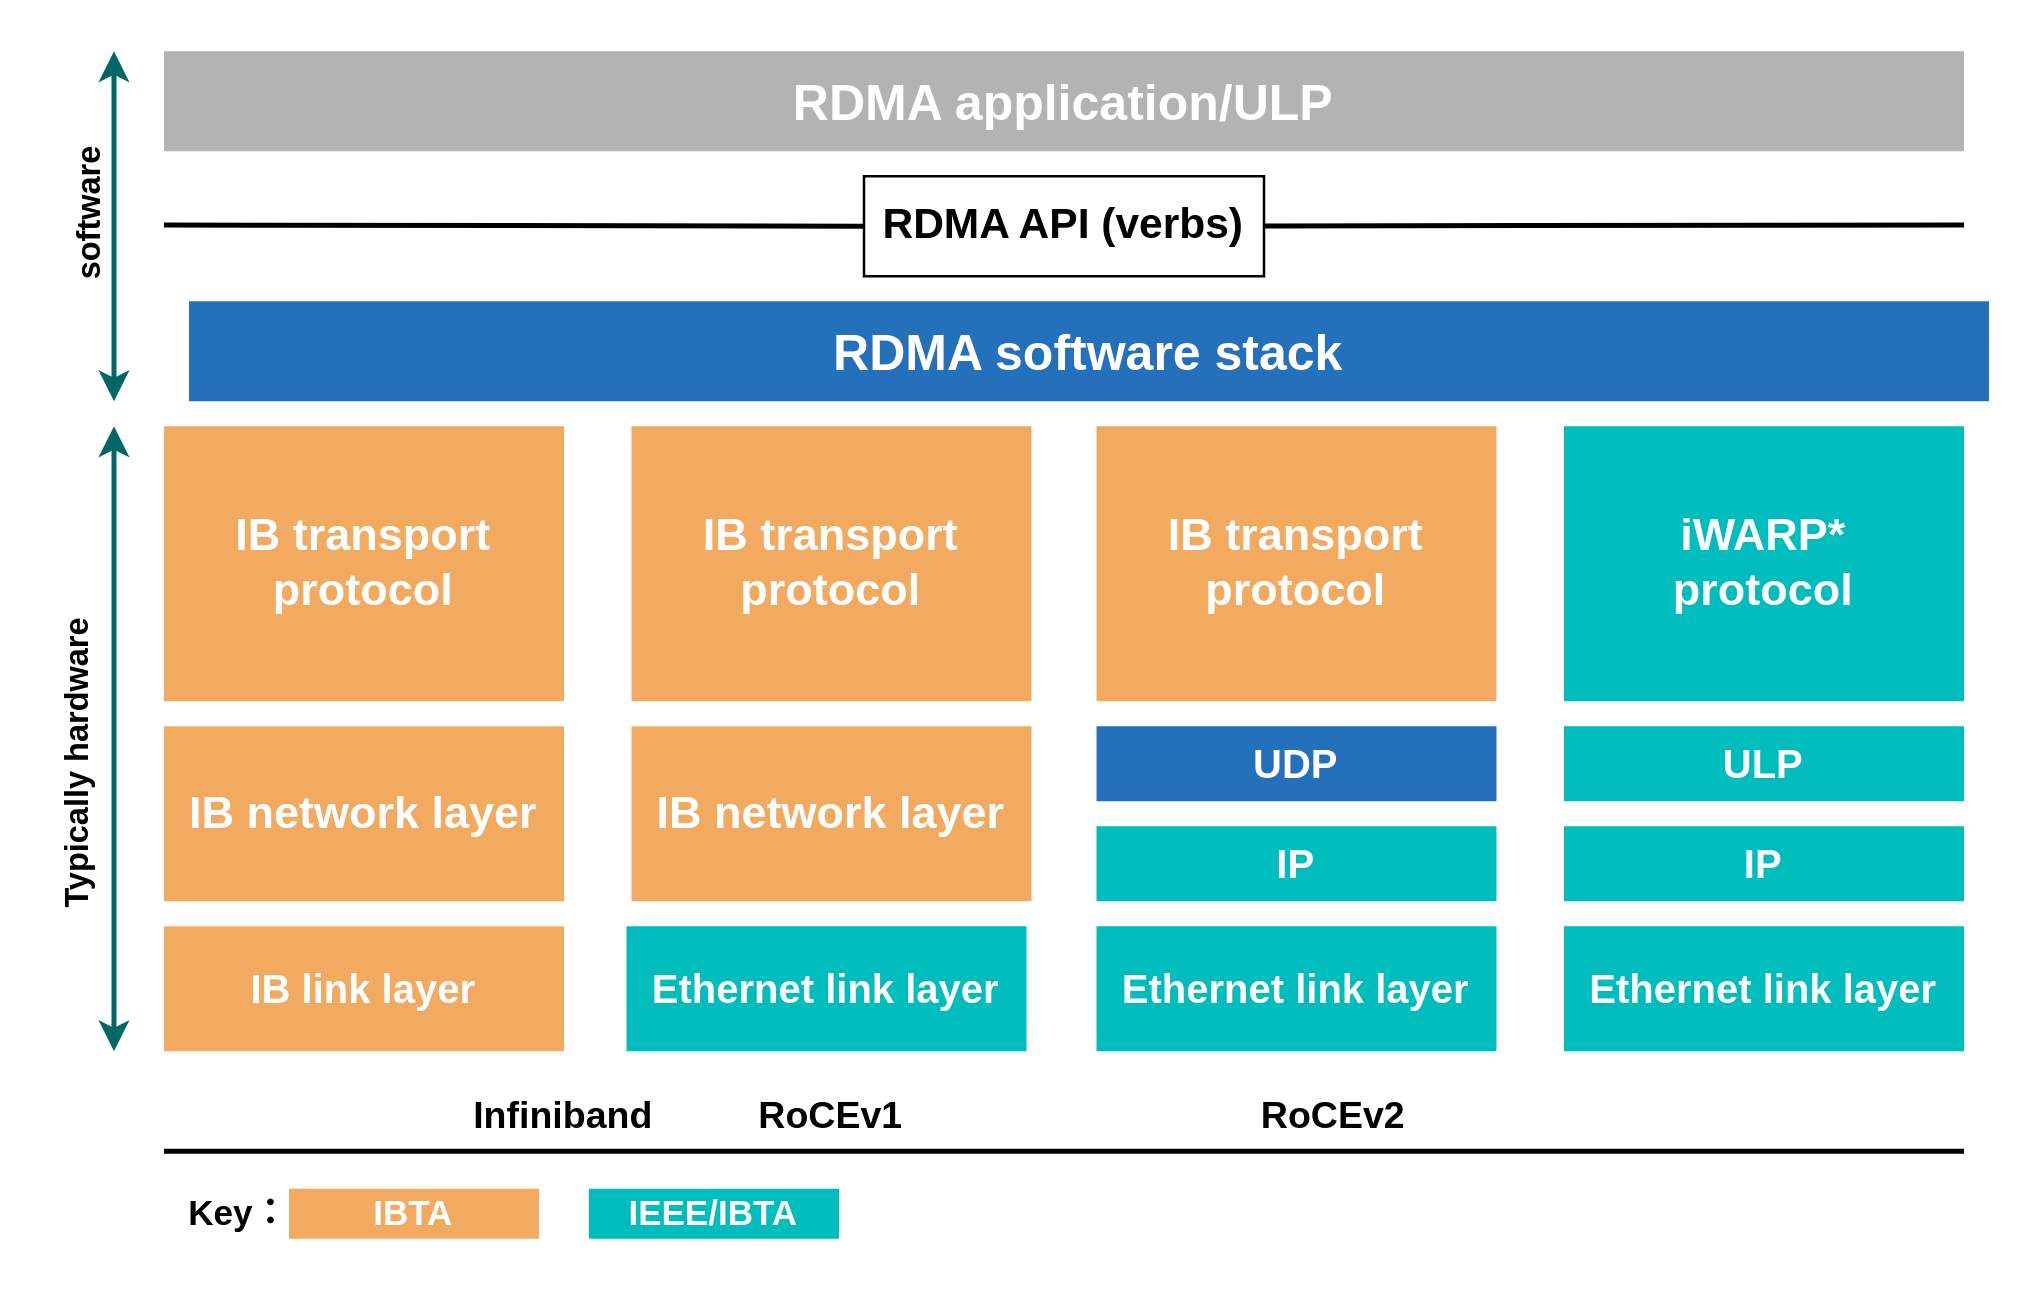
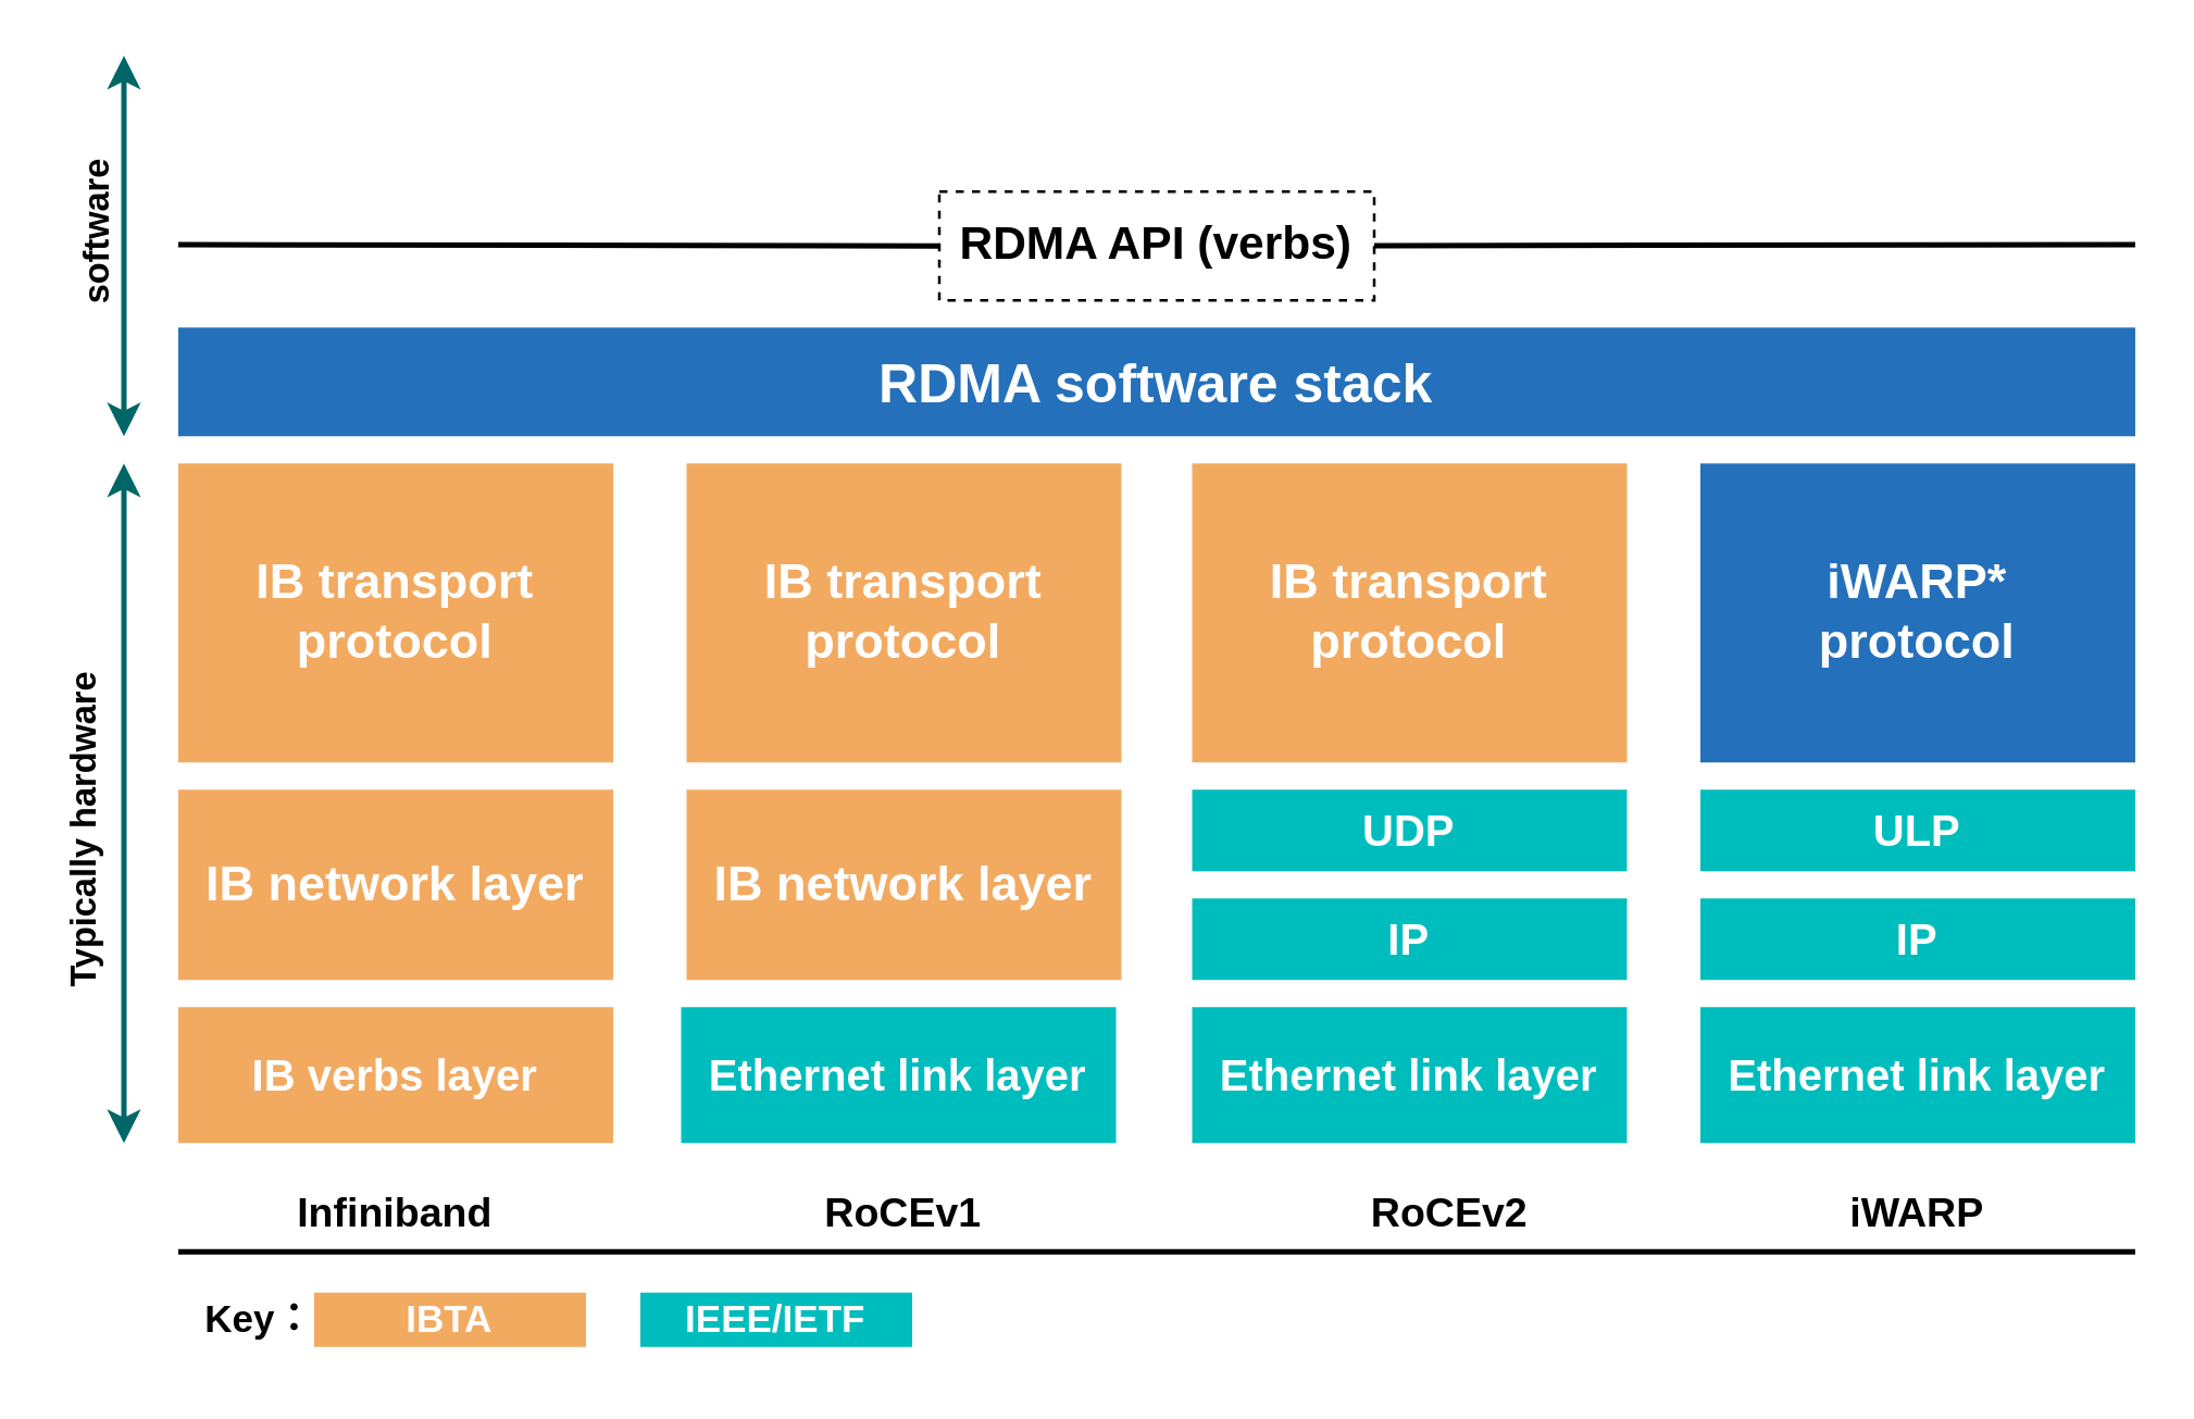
- <mxCell id="2" value="&lt;b&gt;&lt;font color=&quot;#ffffff&quot; style=&quot;font-size: 20px;&quot;&gt;RDMA application/ULP&lt;/font&gt;&lt;/b&gt;" style="rounded=0;whiteSpace=wrap;html=1;fillColor=#B3B3B3;strokeColor=none;" parent="1" vertex="1"><mxGeometry x="65" y="20" width="720" height="40" as="geometry" /></mxCell>
- <mxCell id="3" value="&lt;b&gt;&lt;font style=&quot;font-size: 17px;&quot;&gt;RDMA API (verbs)&lt;/font&gt;&lt;/b&gt;" style="rounded=0;whiteSpace=wrap;html=1;" parent="1" vertex="1"><mxGeometry x="345" y="70" width="160" height="40" as="geometry" /></mxCell>
+ <mxCell id="3" value="&lt;b&gt;&lt;font style=&quot;font-size: 17px;&quot;&gt;RDMA API (verbs)&lt;/font&gt;&lt;/b&gt;" style="rounded=0;whiteSpace=wrap;html=1;dashed=1;" parent="1" vertex="1"><mxGeometry x="345" y="70" width="160" height="40" as="geometry" /></mxCell>
- <mxCell id="6" value="&lt;b&gt;&lt;font color=&quot;#ffffff&quot; style=&quot;font-size: 20px;&quot;&gt;RDMA software stack&lt;/font&gt;&lt;/b&gt;" style="rounded=0;whiteSpace=wrap;html=1;fillColor=#2570BA;strokeColor=none;" parent="1" vertex="1"><mxGeometry x="75" y="120" width="720" height="40" as="geometry" /></mxCell>
+ <mxCell id="6" value="&lt;b&gt;&lt;font color=&quot;#ffffff&quot; style=&quot;font-size: 20px;&quot;&gt;RDMA software stack&lt;/font&gt;&lt;/b&gt;" style="rounded=0;whiteSpace=wrap;html=1;fillColor=#2570BA;strokeColor=none;" parent="1" vertex="1"><mxGeometry x="65" y="120" width="720" height="40" as="geometry" /></mxCell>
- <mxCell id="10" value="&lt;b&gt;&lt;font color=&quot;#ffffff&quot; style=&quot;font-size: 18px;&quot;&gt;iWARP*&lt;br&gt;protocol&lt;br&gt;&lt;/font&gt;&lt;/b&gt;" style="rounded=0;whiteSpace=wrap;html=1;fillColor=#00BDBD;strokeColor=none;" parent="1" vertex="1"><mxGeometry x="625" y="170" width="160" height="110" as="geometry" /></mxCell>
+ <mxCell id="10" value="&lt;b&gt;&lt;font color=&quot;#ffffff&quot; style=&quot;font-size: 18px;&quot;&gt;iWARP*&lt;br&gt;protocol&lt;br&gt;&lt;/font&gt;&lt;/b&gt;" style="rounded=0;whiteSpace=wrap;html=1;fillColor=#2570ba;strokeColor=none;" parent="1" vertex="1"><mxGeometry x="625" y="170" width="160" height="110" as="geometry" /></mxCell>
- <mxCell id="13" value="&lt;font color=&quot;#ffffff&quot; style=&quot;&quot;&gt;&lt;b style=&quot;&quot;&gt;&lt;font style=&quot;font-size: 16px;&quot;&gt;UDP&lt;/font&gt;&lt;/b&gt;&lt;br&gt;&lt;/font&gt;" style="rounded=0;whiteSpace=wrap;html=1;fillColor=#2570ba;strokeColor=none;" parent="1" vertex="1"><mxGeometry x="438" y="290" width="160" height="30" as="geometry" /></mxCell>
+ <mxCell id="13" value="&lt;font color=&quot;#ffffff&quot; style=&quot;&quot;&gt;&lt;b style=&quot;&quot;&gt;&lt;font style=&quot;font-size: 16px;&quot;&gt;UDP&lt;/font&gt;&lt;/b&gt;&lt;br&gt;&lt;/font&gt;" style="rounded=0;whiteSpace=wrap;html=1;fillColor=#00BDBD;strokeColor=none;" parent="1" vertex="1"><mxGeometry x="438" y="290" width="160" height="30" as="geometry" /></mxCell>
- <mxCell id="17" value="&lt;b&gt;&lt;font color=&quot;#ffffff&quot; style=&quot;&quot;&gt;&lt;font style=&quot;font-size: 16px;&quot;&gt;IB link layer&lt;/font&gt;&lt;br&gt;&lt;/font&gt;&lt;/b&gt;" style="rounded=0;whiteSpace=wrap;html=1;fillColor=#F2AA61;strokeColor=none;" parent="1" vertex="1"><mxGeometry x="65" y="370" width="160" height="50" as="geometry" /></mxCell>
+ <mxCell id="17" value="&lt;b&gt;&lt;font color=&quot;#ffffff&quot; style=&quot;&quot;&gt;&lt;font style=&quot;font-size: 16px;&quot;&gt;IB verbs layer&lt;/font&gt;&lt;br&gt;&lt;/font&gt;&lt;/b&gt;" style="rounded=0;whiteSpace=wrap;html=1;fillColor=#F2AA61;strokeColor=none;" parent="1" vertex="1"><mxGeometry x="65" y="370" width="160" height="50" as="geometry" /></mxCell>
- <mxCell id="22" value="&lt;b&gt;&lt;font style=&quot;font-size: 15px;&quot;&gt;Infiniband&lt;/font&gt;&lt;/b&gt;" style="text;strokeColor=none;align=center;fillColor=none;html=1;verticalAlign=middle;whiteSpace=wrap;rounded=0;" parent="1" vertex="1"><mxGeometry x="185" y="430" width="80" height="30" as="geometry" /></mxCell>
+ <mxCell id="22" value="&lt;b&gt;&lt;font style=&quot;font-size: 15px;&quot;&gt;Infiniband&lt;/font&gt;&lt;/b&gt;" style="text;strokeColor=none;align=center;fillColor=none;html=1;verticalAlign=middle;whiteSpace=wrap;rounded=0;" parent="1" vertex="1"><mxGeometry x="105" y="430" width="80" height="30" as="geometry" /></mxCell>
+ <mxCell id="25" value="&lt;b&gt;&lt;font style=&quot;font-size: 15px;&quot;&gt;iWARP&lt;/font&gt;&lt;/b&gt;" style="text;strokeColor=none;align=center;fillColor=none;html=1;verticalAlign=middle;whiteSpace=wrap;rounded=0;" parent="1" vertex="1"><mxGeometry x="665" y="430" width="80" height="30" as="geometry" /></mxCell>
- <mxCell id="27" value="&lt;b&gt;&lt;font color=&quot;#ffffff&quot; style=&quot;&quot;&gt;&lt;font style=&quot;font-size: 14px;&quot;&gt;IEEE/IBTA&lt;/font&gt;&lt;br&gt;&lt;/font&gt;&lt;/b&gt;" style="rounded=0;whiteSpace=wrap;html=1;fillColor=#00BDBD;strokeColor=none;" parent="1" vertex="1"><mxGeometry x="235" y="475" width="100" height="20" as="geometry" /></mxCell>
+ <mxCell id="27" value="&lt;b&gt;&lt;font color=&quot;#ffffff&quot; style=&quot;&quot;&gt;&lt;font style=&quot;font-size: 14px;&quot;&gt;IEEE/IETF&lt;/font&gt;&lt;br&gt;&lt;/font&gt;&lt;/b&gt;" style="rounded=0;whiteSpace=wrap;html=1;fillColor=#00BDBD;strokeColor=none;" parent="1" vertex="1"><mxGeometry x="235" y="475" width="100" height="20" as="geometry" /></mxCell>
